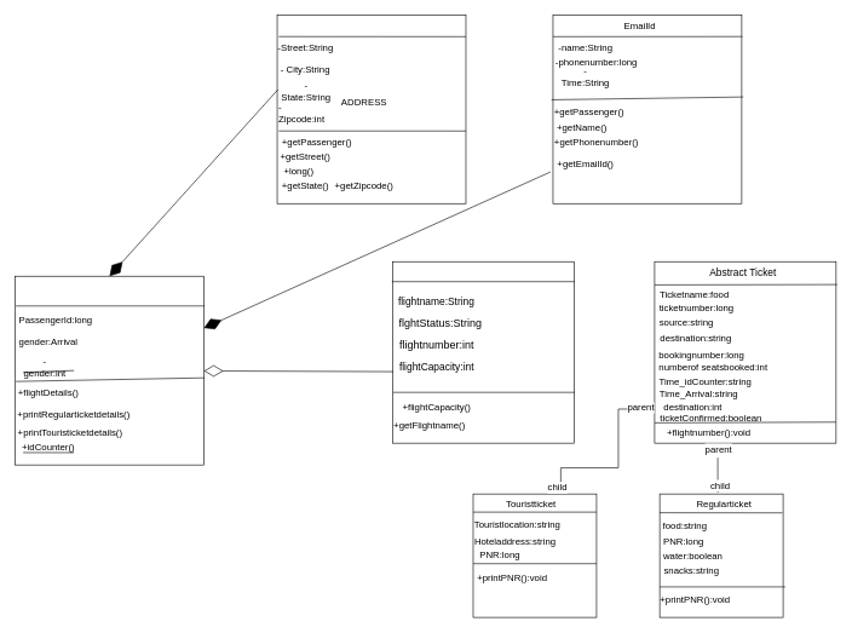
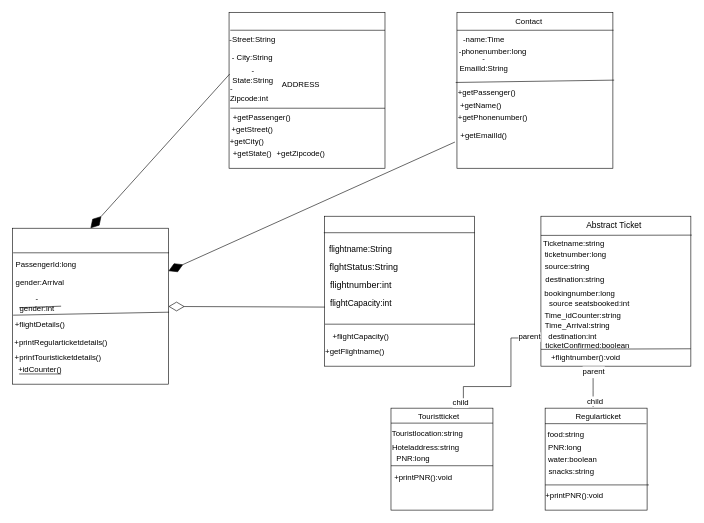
- <mxCell id="16" value="EmailId" style="text;html=1;strokeColor=none;fillColor=none;align=center;verticalAlign=middle;whiteSpace=wrap;rounded=0;fontSize=13;" parent="1" vertex="1"><mxGeometry x="851" y="20" width="60" height="30" as="geometry" /></mxCell>
+ <mxCell id="16" value="Contact" style="text;html=1;strokeColor=none;fillColor=none;align=center;verticalAlign=middle;whiteSpace=wrap;rounded=0;fontSize=13;" parent="1" vertex="1"><mxGeometry x="851" y="20" width="60" height="30" as="geometry" /></mxCell>
- <mxCell id="18" value="-name:String" style="text;html=1;strokeColor=none;fillColor=none;align=center;verticalAlign=middle;whiteSpace=wrap;rounded=0;fontSize=13;" parent="1" vertex="1"><mxGeometry x="761" y="50" width="90" height="30" as="geometry" /></mxCell>
+ <mxCell id="18" value="-name:Time" style="text;html=1;strokeColor=none;fillColor=none;align=center;verticalAlign=middle;whiteSpace=wrap;rounded=0;fontSize=13;" parent="1" vertex="1"><mxGeometry x="761" y="50" width="90" height="30" as="geometry" /></mxCell>
- <mxCell id="20" value="-Time:String" style="text;html=1;strokeColor=none;fillColor=none;align=center;verticalAlign=middle;whiteSpace=wrap;rounded=0;fontSize=13;" parent="1" vertex="1"><mxGeometry x="771" y="90" width="70" height="30" as="geometry" /></mxCell>
+ <mxCell id="20" value="-EmailId:String" style="text;html=1;strokeColor=none;fillColor=none;align=center;verticalAlign=middle;whiteSpace=wrap;rounded=0;fontSize=13;" parent="1" vertex="1"><mxGeometry x="771" y="90" width="70" height="30" as="geometry" /></mxCell>
- <mxCell id="12" value="+long()" style="text;html=1;strokeColor=none;fillColor=none;align=center;verticalAlign=middle;whiteSpace=wrap;rounded=0;fontSize=13;" parent="1" vertex="1"><mxGeometry x="381" y="220" width="60" height="30" as="geometry" /></mxCell>
+ <mxCell id="12" value="+getCity()" style="text;html=1;strokeColor=none;fillColor=none;align=center;verticalAlign=middle;whiteSpace=wrap;rounded=0;fontSize=13;" parent="1" vertex="1"><mxGeometry x="381" y="220" width="60" height="30" as="geometry" /></mxCell>
- <mxCell id="54" value="Ticketname:food" style="text;html=1;strokeColor=none;fillColor=none;align=center;verticalAlign=middle;whiteSpace=wrap;rounded=0;fontSize=13;" parent="1" vertex="1"><mxGeometry x="901" y="390" width="110" height="30" as="geometry" /></mxCell>
+ <mxCell id="54" value="Ticketname:string" style="text;html=1;strokeColor=none;fillColor=none;align=center;verticalAlign=middle;whiteSpace=wrap;rounded=0;fontSize=13;" parent="1" vertex="1"><mxGeometry x="901" y="390" width="110" height="30" as="geometry" /></mxCell>
- <mxCell id="59" value="numberof seatsbooked:int" style="text;html=1;strokeColor=none;fillColor=none;align=center;verticalAlign=middle;whiteSpace=wrap;rounded=0;fontSize=13;" parent="1" vertex="1"><mxGeometry x="894" y="491" width="176" height="30" as="geometry" /></mxCell>
+ <mxCell id="59" value="source seatsbooked:int" style="text;html=1;strokeColor=none;fillColor=none;align=center;verticalAlign=middle;whiteSpace=wrap;rounded=0;fontSize=13;" parent="1" vertex="1"><mxGeometry x="894" y="491" width="176" height="30" as="geometry" /></mxCell>
